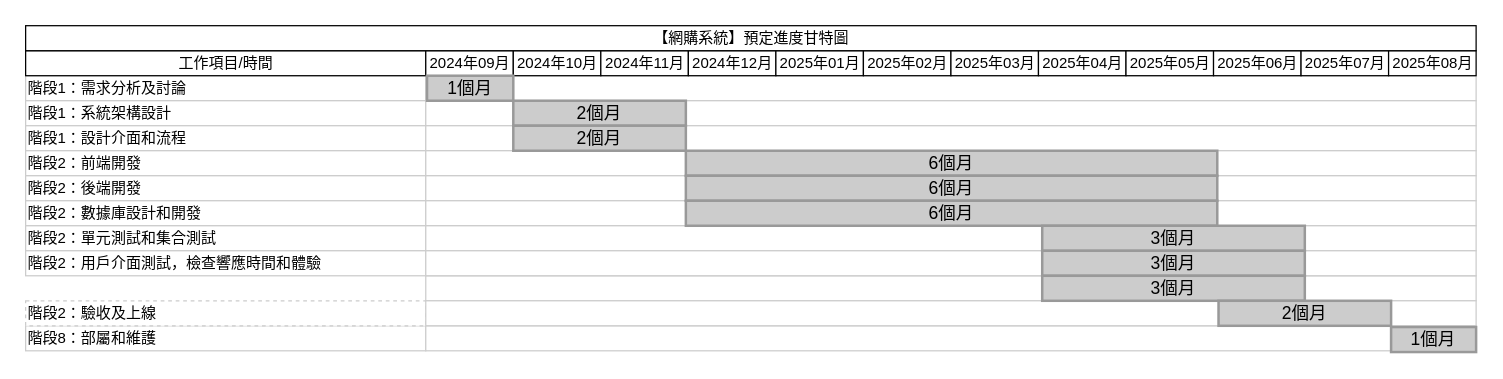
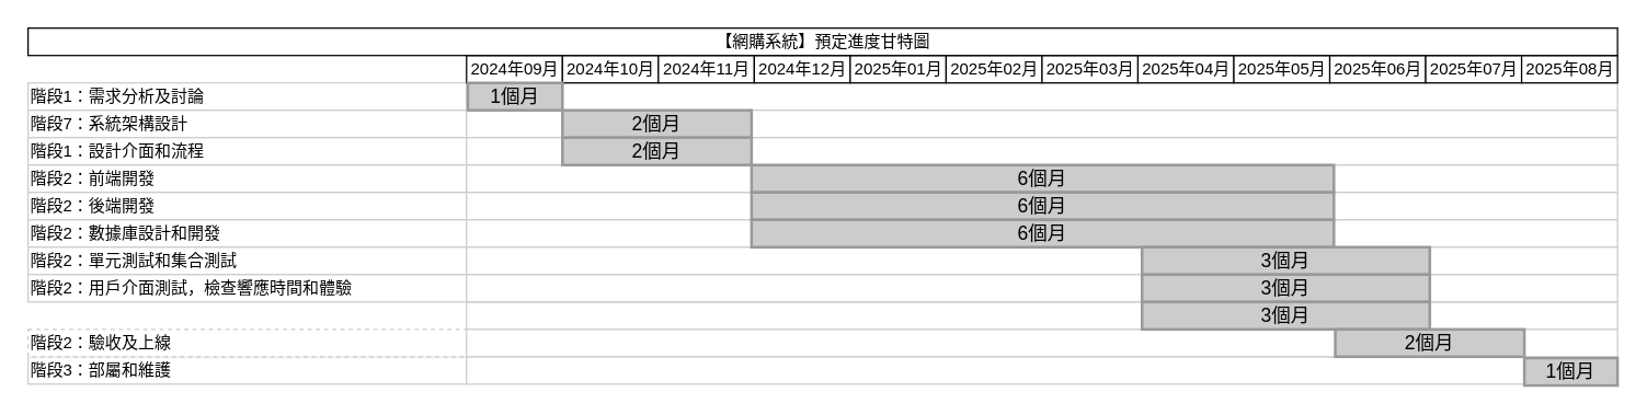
- <mxCell id="8" value="工作項目/時間" style="strokeWidth=1;fontStyle=0;html=1;" parent="1" vertex="1"><mxGeometry x="20" y="40" width="320" height="20" as="geometry" /></mxCell>
- <mxCell id="3" value="階段1：系統架構設計" style="align=left;strokeColor=#CCCCCC;html=1;" parent="1" vertex="1"><mxGeometry x="20" y="80" width="320" height="20" as="geometry" /></mxCell>
+ <mxCell id="3" value="階段7：系統架構設計" style="align=left;strokeColor=#CCCCCC;html=1;" parent="1" vertex="1"><mxGeometry x="20" y="80" width="320" height="20" as="geometry" /></mxCell>
- <mxCell id="10" value="階段8：部屬和維護" style="align=left;strokeColor=#CCCCCC;html=1;" parent="1" vertex="1"><mxGeometry x="20" y="260" width="320.0" height="20" as="geometry" /></mxCell>
+ <mxCell id="10" value="階段3：部屬和維護" style="align=left;strokeColor=#CCCCCC;html=1;" parent="1" vertex="1"><mxGeometry x="20" y="260" width="320.0" height="20" as="geometry" /></mxCell>
